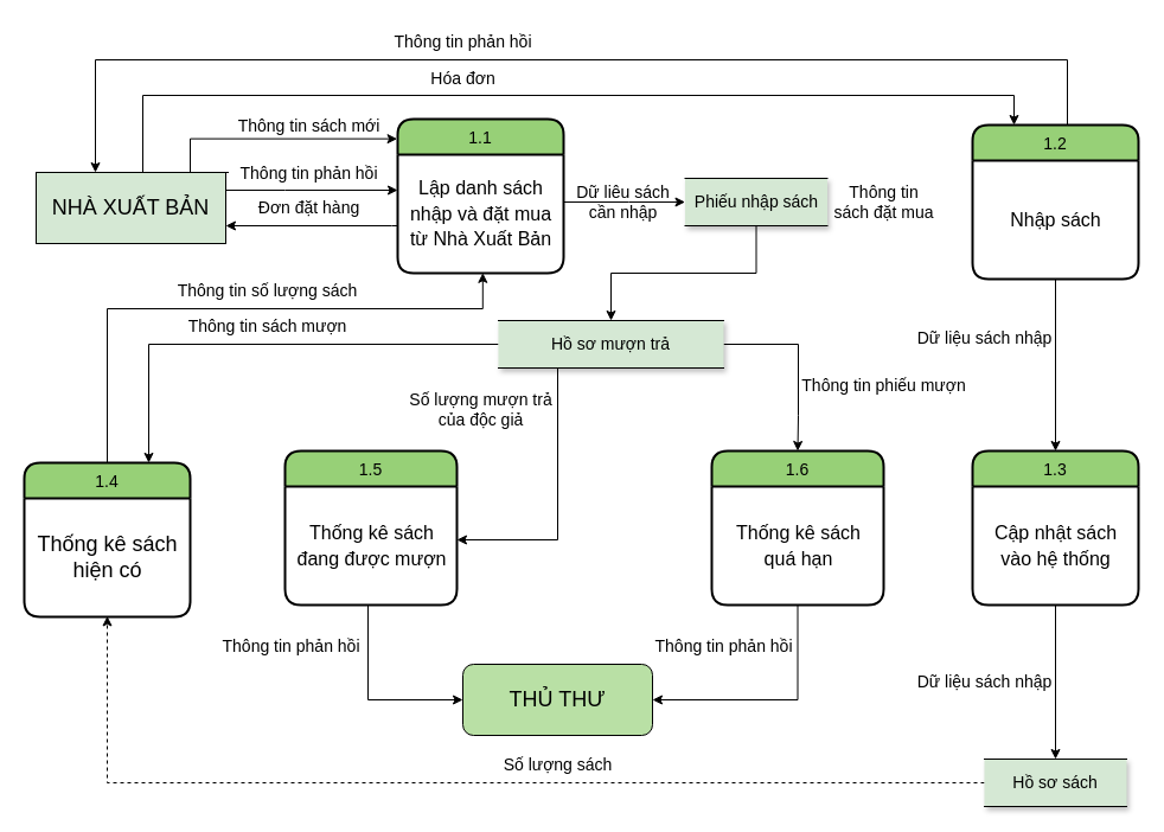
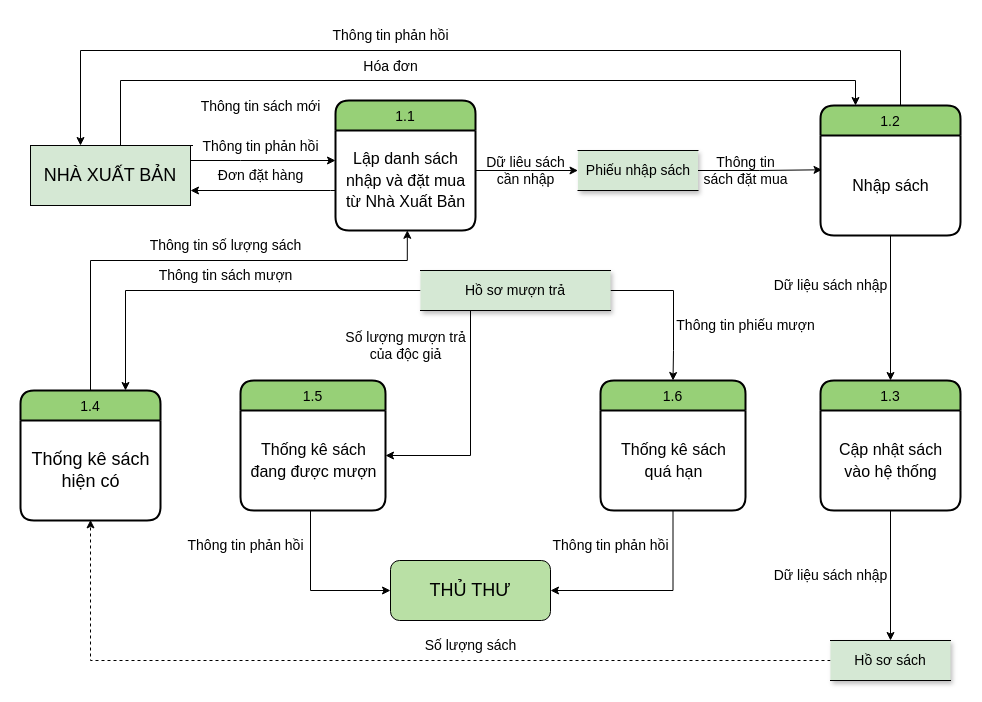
- <mxCell id="2" style="edgeStyle=orthogonalEdgeStyle;rounded=0;orthogonalLoop=1;jettySize=auto;html=1;entryX=-0.003;entryY=0.128;entryDx=0;entryDy=0;entryPerimeter=0;fontSize=14;" parent="1" source="5" target="7" edge="1"><mxGeometry relative="1" as="geometry"><Array as="points"><mxPoint x="160" y="117" /></Array></mxGeometry></mxCell>
- <mxCell id="34" style="edgeStyle=orthogonalEdgeStyle;rounded=0;orthogonalLoop=1;jettySize=auto;html=1;fontSize=14;" parent="1" source="35" target="40" edge="1"><mxGeometry relative="1" as="geometry" /></mxCell>
+ <mxCell id="34" style="edgeStyle=orthogonalEdgeStyle;rounded=0;orthogonalLoop=1;jettySize=auto;html=1;entryX=0.011;entryY=0.343;entryDx=0;entryDy=0;entryPerimeter=0;fontSize=14;" parent="1" source="35" target="14" edge="1"><mxGeometry relative="1" as="geometry" /></mxCell>
